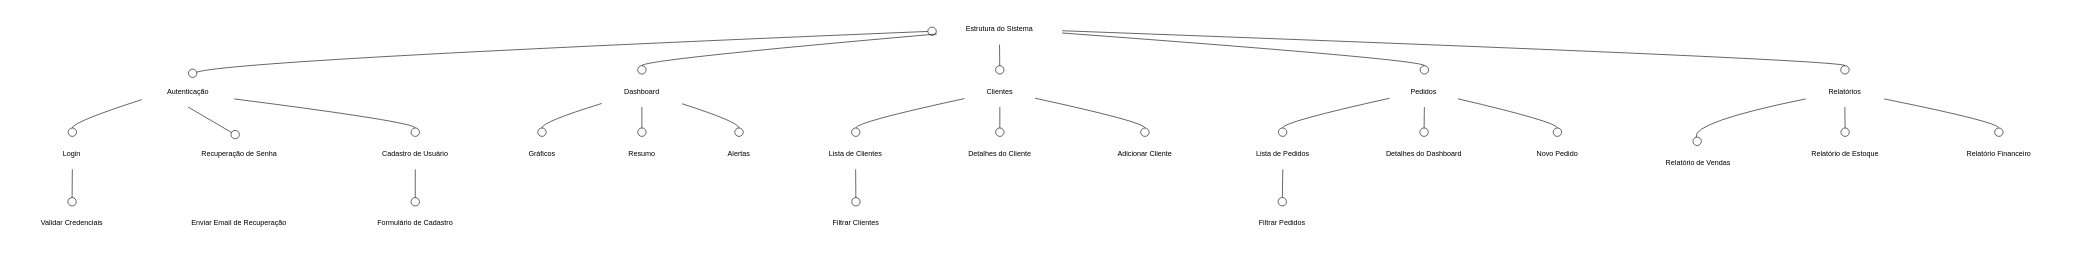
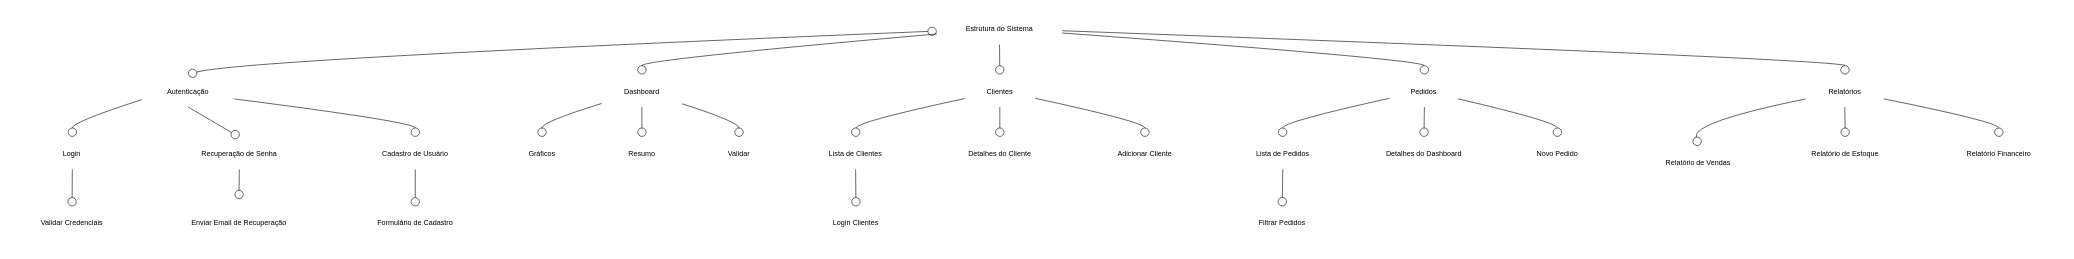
- <mxCell id="13" value="Alertas" style="fillColor=none;strokeColor=none;" vertex="1" parent="1"><mxGeometry x="1176" y="228" width="110" height="54" as="geometry" /></mxCell>
+ <mxCell id="13" value="Validar" style="fillColor=none;strokeColor=none;" vertex="1" parent="1"><mxGeometry x="1176" y="228" width="110" height="54" as="geometry" /></mxCell>
+ <mxCell id="49" value="" style="curved=1;startArrow=none;endArrow=circle;endFill=0;exitX=0.5;exitY=1;entryX=0.5;entryY=0;" edge="1" parent="1" source="9" target="24"><mxGeometry relative="1" as="geometry"><Array as="points" /></mxGeometry></mxCell>
- <mxCell id="26" value="Filtrar Clientes" style="fillColor=none;strokeColor=none;" vertex="1" parent="1"><mxGeometry x="1342" y="344" width="168" height="54" as="geometry" /></mxCell>
+ <mxCell id="26" value="Login Clientes" style="fillColor=none;strokeColor=none;" vertex="1" parent="1"><mxGeometry x="1342" y="344" width="168" height="54" as="geometry" /></mxCell>
